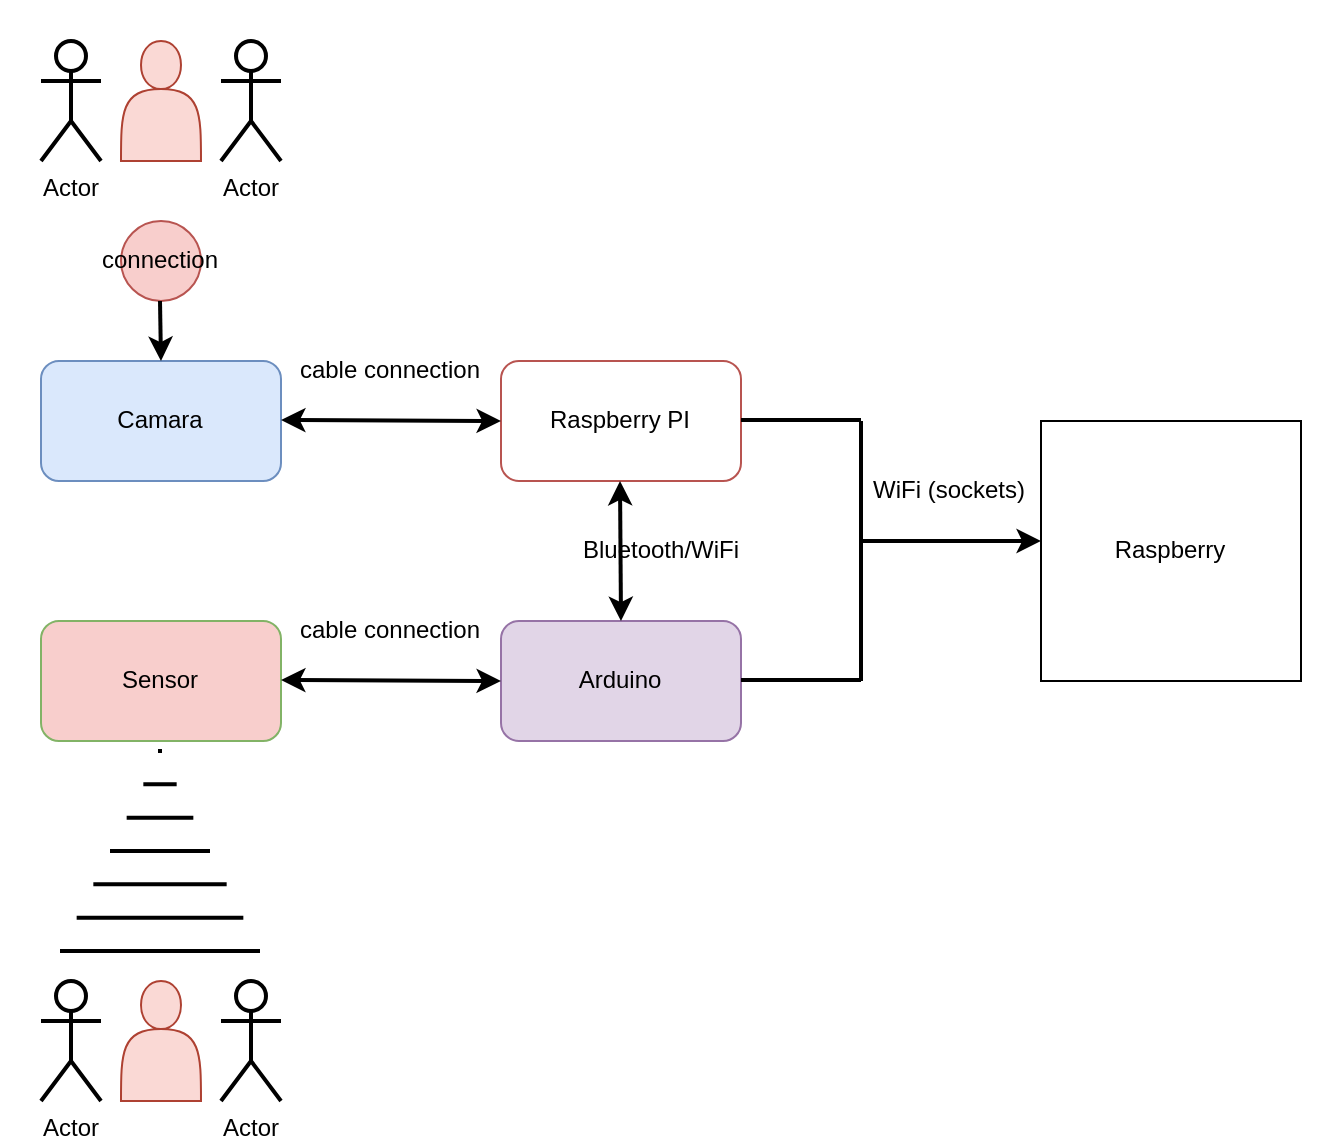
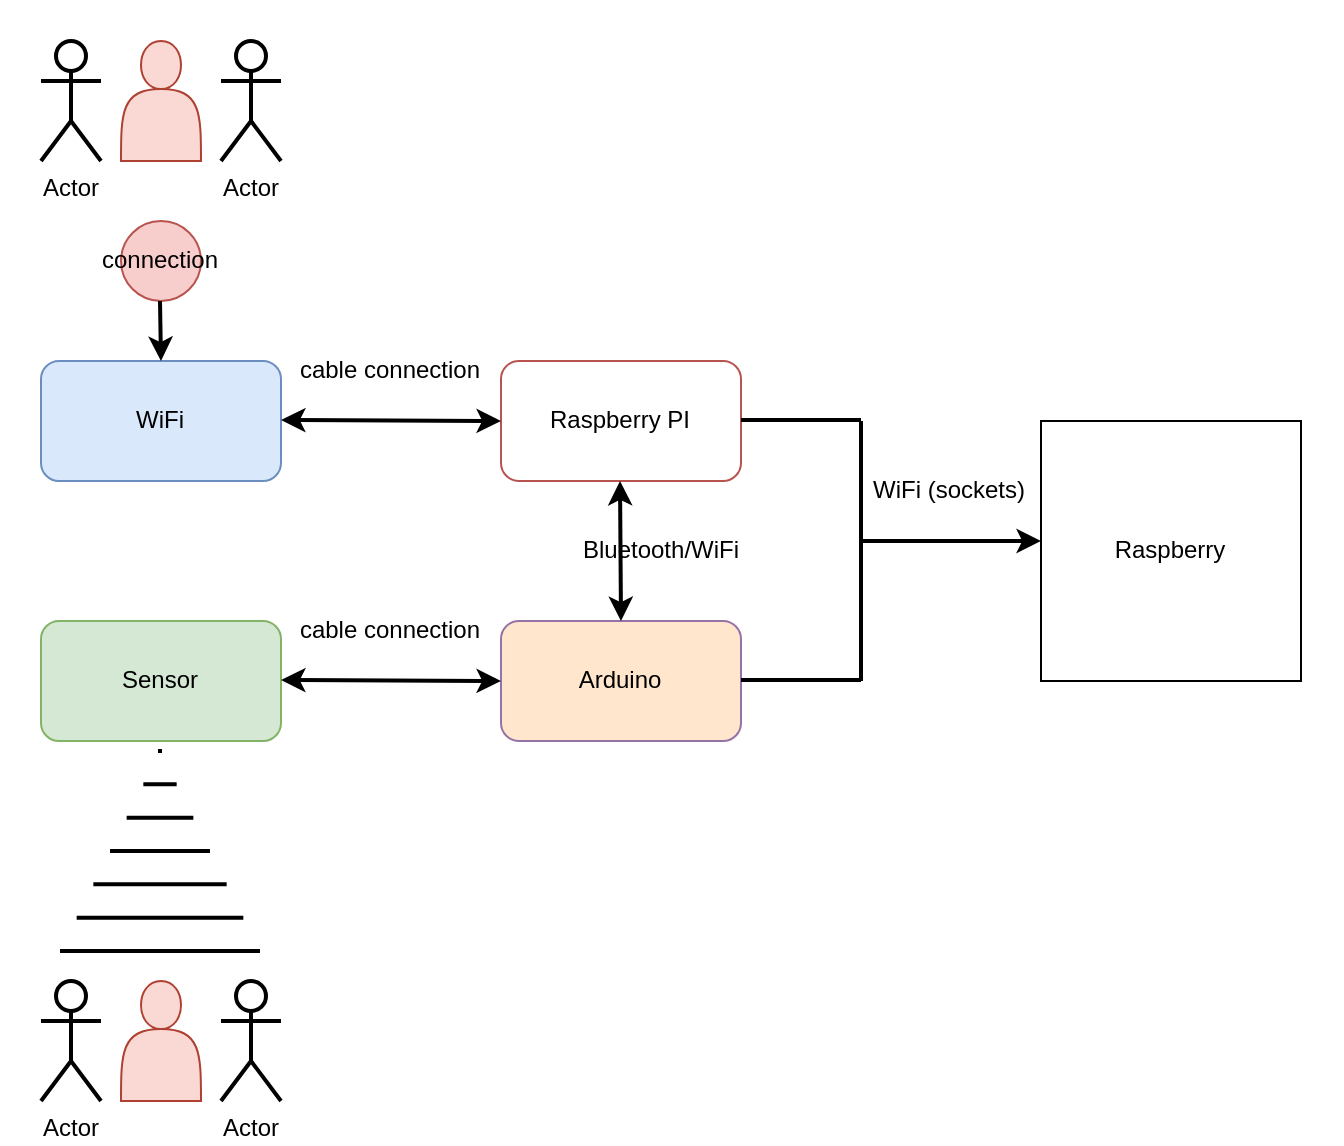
- <mxCell id="3" value="Camara" style="rounded=1;whiteSpace=wrap;html=1;fillColor=#dae8fc;strokeColor=#6c8ebf;" parent="1" vertex="1"><mxGeometry x="20" y="180" width="120" height="60" as="geometry" /></mxCell>
+ <mxCell id="3" value="WiFi" style="rounded=1;whiteSpace=wrap;html=1;fillColor=#dae8fc;strokeColor=#6c8ebf;" parent="1" vertex="1"><mxGeometry x="20" y="180" width="120" height="60" as="geometry" /></mxCell>
- <mxCell id="6" value="Sensor" style="rounded=1;whiteSpace=wrap;html=1;fillColor=#f8cecc;strokeColor=#82b366;" parent="1" vertex="1"><mxGeometry x="20" y="310" width="120" height="60" as="geometry" /></mxCell>
+ <mxCell id="6" value="Sensor" style="rounded=1;whiteSpace=wrap;html=1;fillColor=#d5e8d4;strokeColor=#82b366;" parent="1" vertex="1"><mxGeometry x="20" y="310" width="120" height="60" as="geometry" /></mxCell>
- <mxCell id="7" value="Arduino" style="rounded=1;whiteSpace=wrap;html=1;fillColor=#e1d5e7;strokeColor=#9673a6;" parent="1" vertex="1"><mxGeometry x="250" y="310" width="120" height="60" as="geometry" /></mxCell>
+ <mxCell id="7" value="Arduino" style="rounded=1;whiteSpace=wrap;html=1;fillColor=#ffe6cc;strokeColor=#9673a6;" parent="1" vertex="1"><mxGeometry x="250" y="310" width="120" height="60" as="geometry" /></mxCell>
